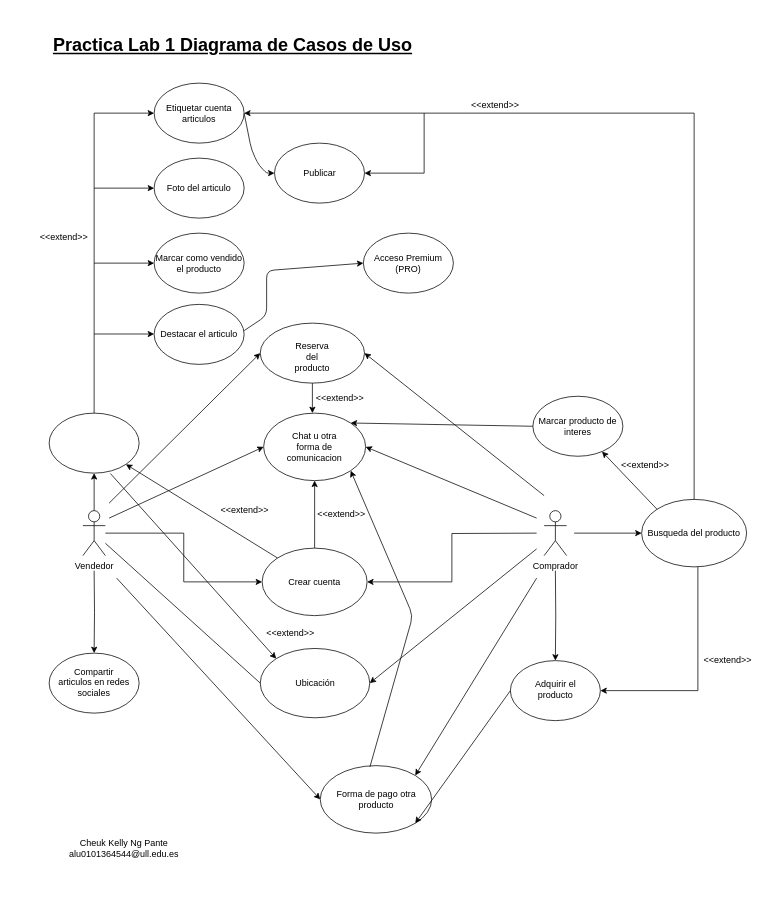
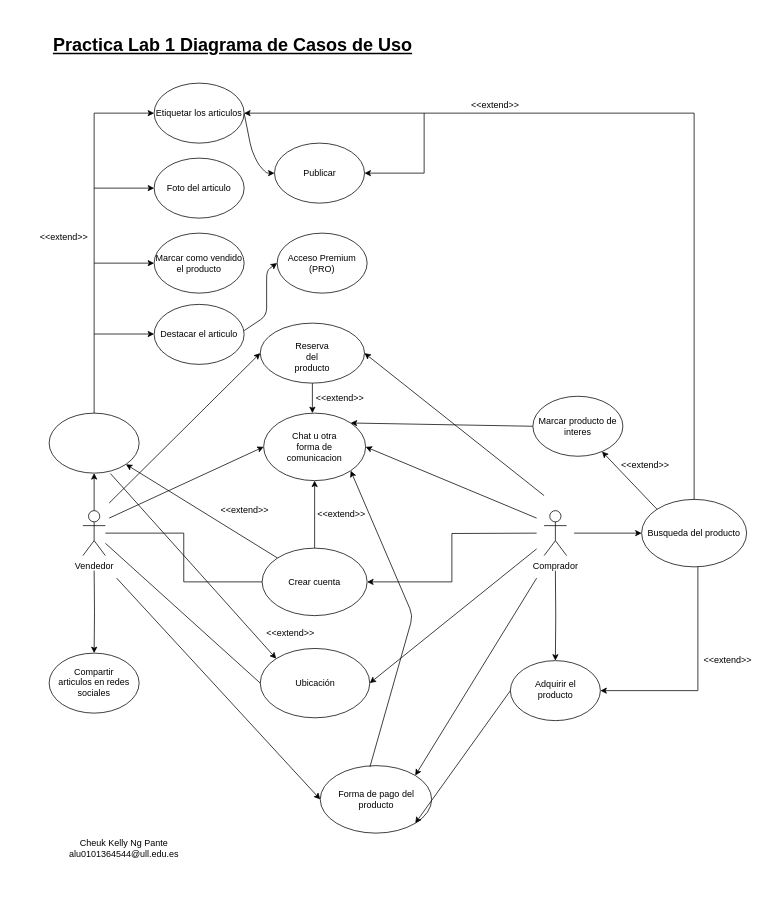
- <mxCell id="39" value="Etiquetar cuenta articulos" style="ellipse;whiteSpace=wrap;html=1;rounded=0;fillColor=none;gradientColor=none;" parent="1" vertex="1"><mxGeometry x="205" y="110" width="120" height="80" as="geometry" /></mxCell>
+ <mxCell id="39" value="Etiquetar los articulos" style="ellipse;whiteSpace=wrap;html=1;rounded=0;fillColor=none;gradientColor=none;" parent="1" vertex="1"><mxGeometry x="205" y="110" width="120" height="80" as="geometry" /></mxCell>
- <mxCell id="19" value="Acceso Premium (PRO)" style="ellipse;whiteSpace=wrap;html=1;rounded=0;fillColor=none;gradientColor=none;" parent="1" vertex="1"><mxGeometry x="484" y="310" width="120" height="80" as="geometry" /></mxCell>
+ <mxCell id="19" value="Acceso Premium (PRO)" style="ellipse;whiteSpace=wrap;html=1;rounded=0;fillColor=none;gradientColor=none;" parent="1" vertex="1"><mxGeometry x="369" y="310" width="120" height="80" as="geometry" /></mxCell>
- <mxCell id="2" style="edgeStyle=orthogonalEdgeStyle;rounded=0;orthogonalLoop=1;jettySize=auto;html=1;entryX=0;entryY=0.5;entryDx=0;entryDy=0;" parent="1" source="5" target="10" edge="1"><mxGeometry relative="1" as="geometry" /></mxCell>
+ <mxCell id="2" style="edgeStyle=orthogonalEdgeStyle;rounded=0;orthogonalLoop=1;jettySize=auto;html=1;entryX=0;entryY=0.5;entryDx=0;entryDy=0;endArrow=none;" parent="1" source="5" target="10" edge="1"><mxGeometry relative="1" as="geometry" /></mxCell>
- <mxCell id="44" value="Forma de pago otra producto" style="ellipse;whiteSpace=wrap;html=1;rounded=0;fillColor=none;gradientColor=none;" parent="1" vertex="1"><mxGeometry x="426.5" y="1020" width="148.5" height="90" as="geometry" /></mxCell>
+ <mxCell id="44" value="Forma de pago del producto" style="ellipse;whiteSpace=wrap;html=1;rounded=0;fillColor=none;gradientColor=none;" parent="1" vertex="1"><mxGeometry x="426.5" y="1020" width="148.5" height="90" as="geometry" /></mxCell>
